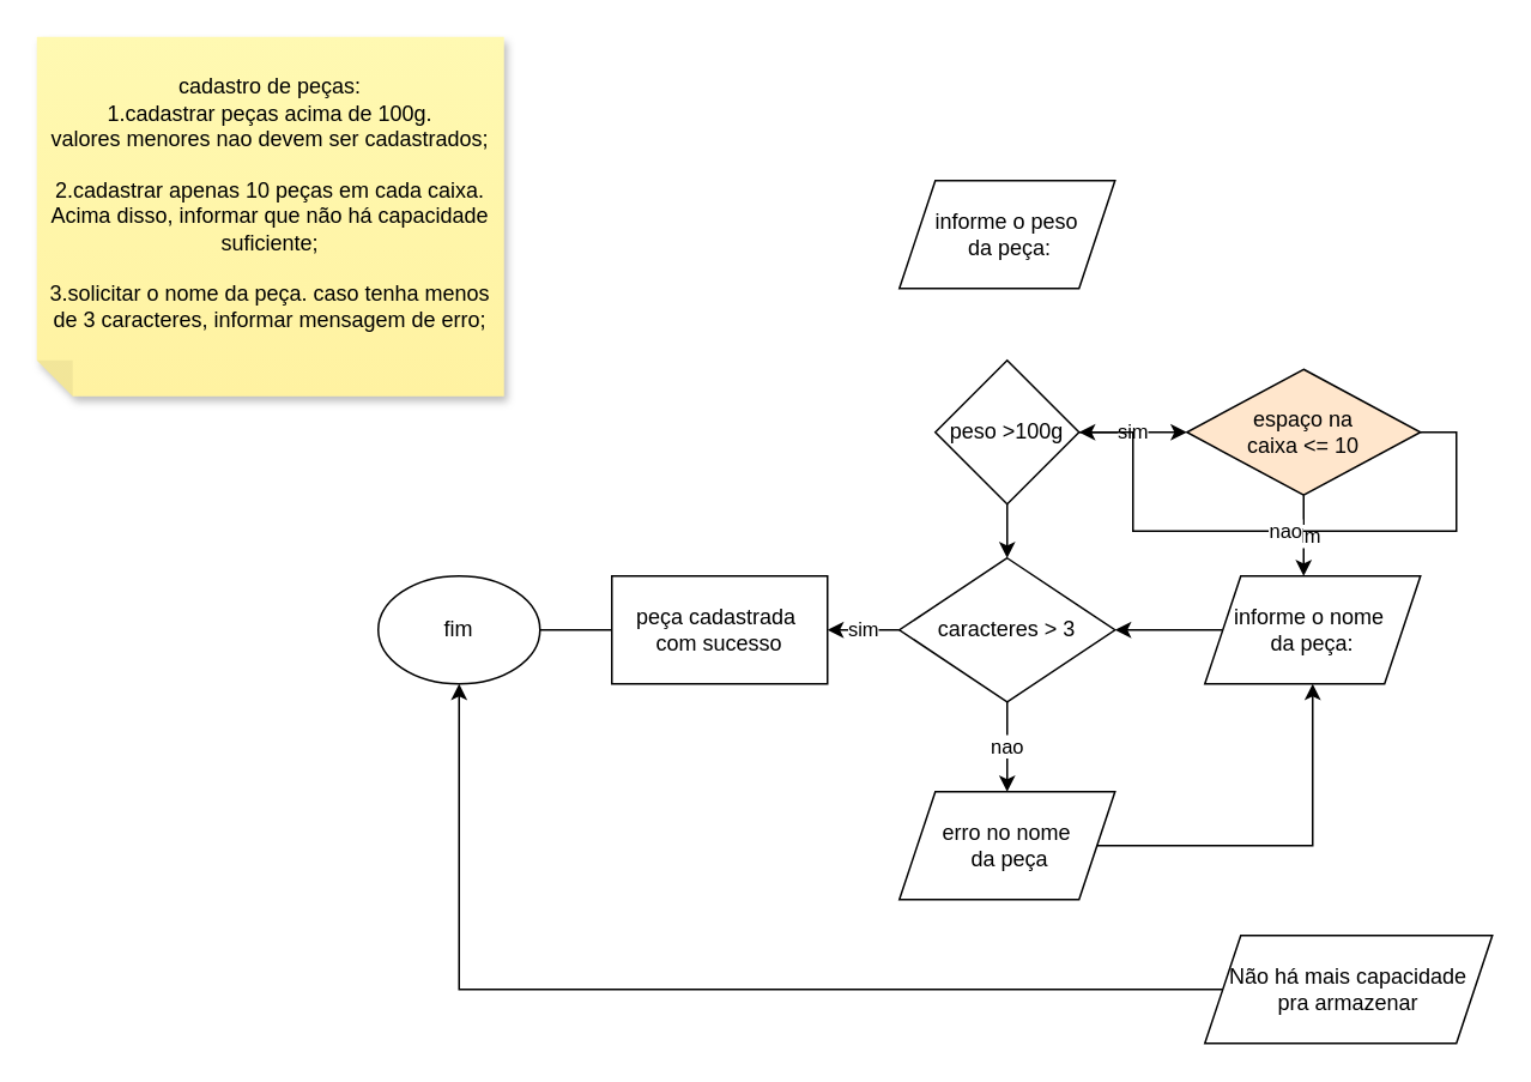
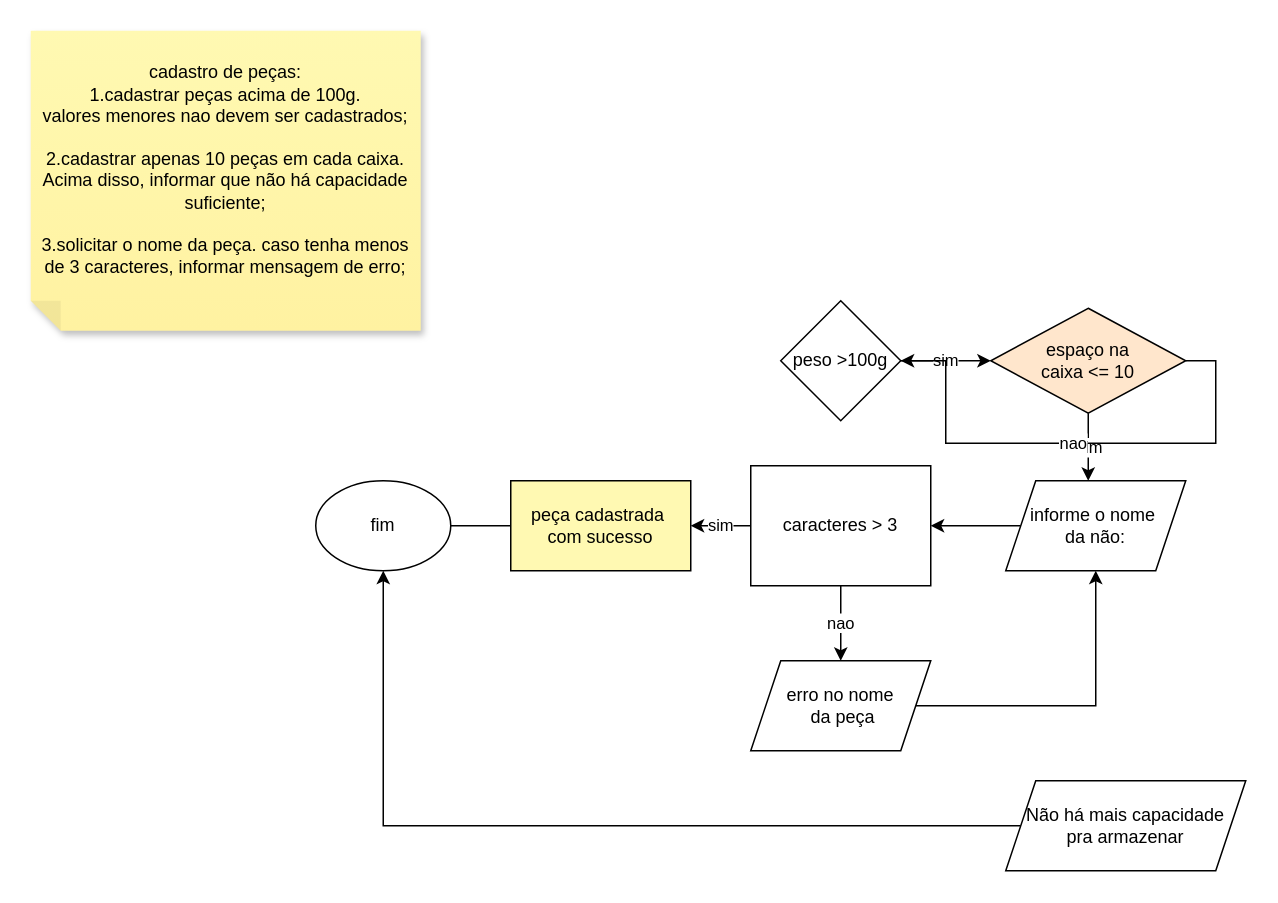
- <mxCell id="3" value="informe o peso&lt;br&gt;&amp;nbsp;da peça:" style="shape=parallelogram;perimeter=parallelogramPerimeter;whiteSpace=wrap;html=1;fixedSize=1;" parent="1" vertex="1"><mxGeometry x="500" y="100" width="120" height="60" as="geometry" /></mxCell>
- <mxCell id="5" style="edgeStyle=orthogonalEdgeStyle;rounded=0;orthogonalLoop=1;jettySize=auto;html=1;exitX=0.5;exitY=1;exitDx=0;exitDy=0;entryX=0.5;entryY=0;entryDx=0;entryDy=0;" parent="1" source="6" target="16" edge="1"><mxGeometry relative="1" as="geometry" /></mxCell>
- <mxCell id="20" value="peça cadastrada&amp;nbsp;&lt;br&gt;com sucesso" style="rounded=0;whiteSpace=wrap;html=1;" parent="1" vertex="1"><mxGeometry x="340" y="320" width="120" height="60" as="geometry" /></mxCell>
+ <mxCell id="20" value="peça cadastrada&amp;nbsp;&lt;br&gt;com sucesso" style="rounded=0;whiteSpace=wrap;html=1;fillColor=#fff9b2;" parent="1" vertex="1"><mxGeometry x="340" y="320" width="120" height="60" as="geometry" /></mxCell>
- <mxCell id="16" value="caracteres &amp;gt; 3" style="rhombus;whiteSpace=wrap;html=1;" parent="1" vertex="1"><mxGeometry x="500" y="310" width="120" height="80" as="geometry" /></mxCell>
+ <mxCell id="16" value="caracteres &amp;gt; 3" style="whiteSpace=wrap;html=1;rounded=0;" parent="1" vertex="1"><mxGeometry x="500" y="310" width="120" height="80" as="geometry" /></mxCell>
- <mxCell id="13" value="informe o nome&amp;nbsp;&lt;br&gt;da peça:" style="shape=parallelogram;perimeter=parallelogramPerimeter;whiteSpace=wrap;html=1;fixedSize=1;" parent="1" vertex="1"><mxGeometry x="670" y="320" width="120" height="60" as="geometry" /></mxCell>
+ <mxCell id="13" value="informe o nome&amp;nbsp;&lt;br&gt;da não:" style="shape=parallelogram;perimeter=parallelogramPerimeter;whiteSpace=wrap;html=1;fixedSize=1;" parent="1" vertex="1"><mxGeometry x="670" y="320" width="120" height="60" as="geometry" /></mxCell>
